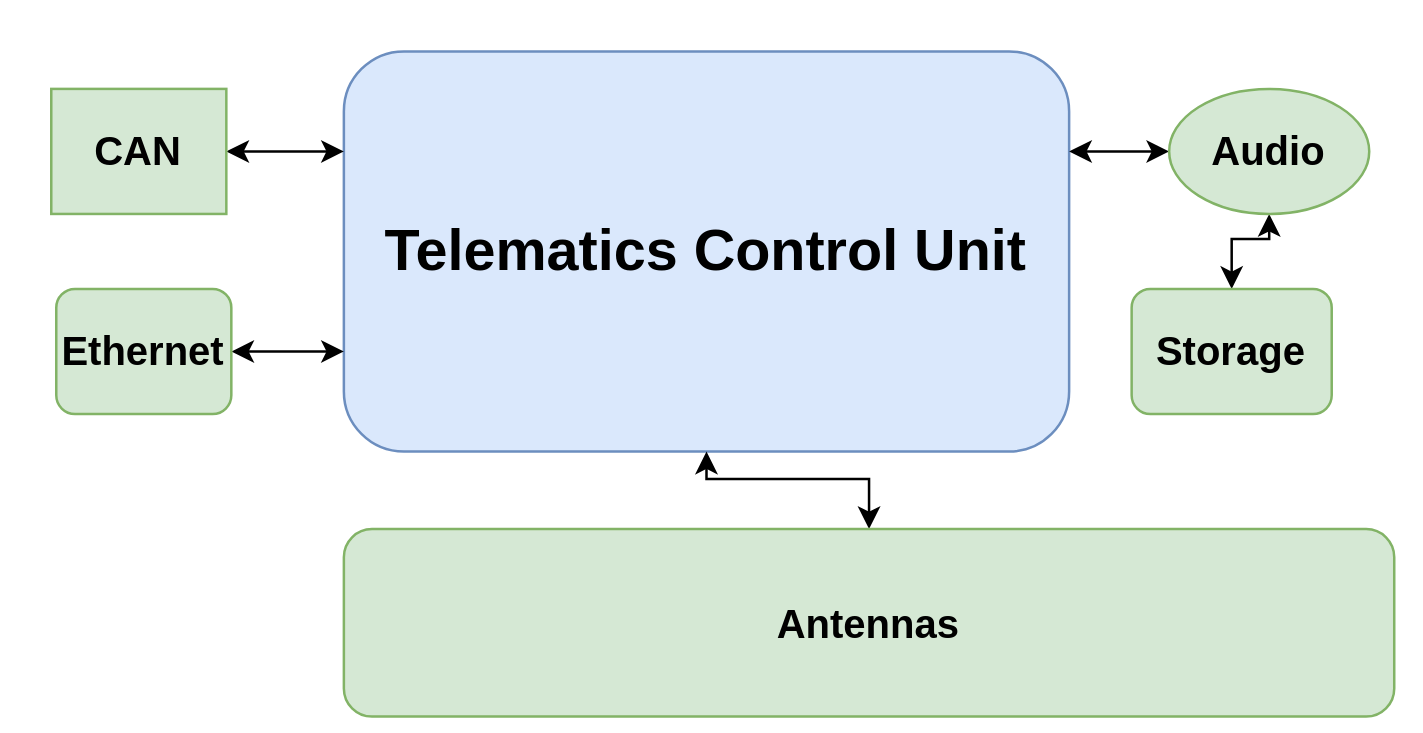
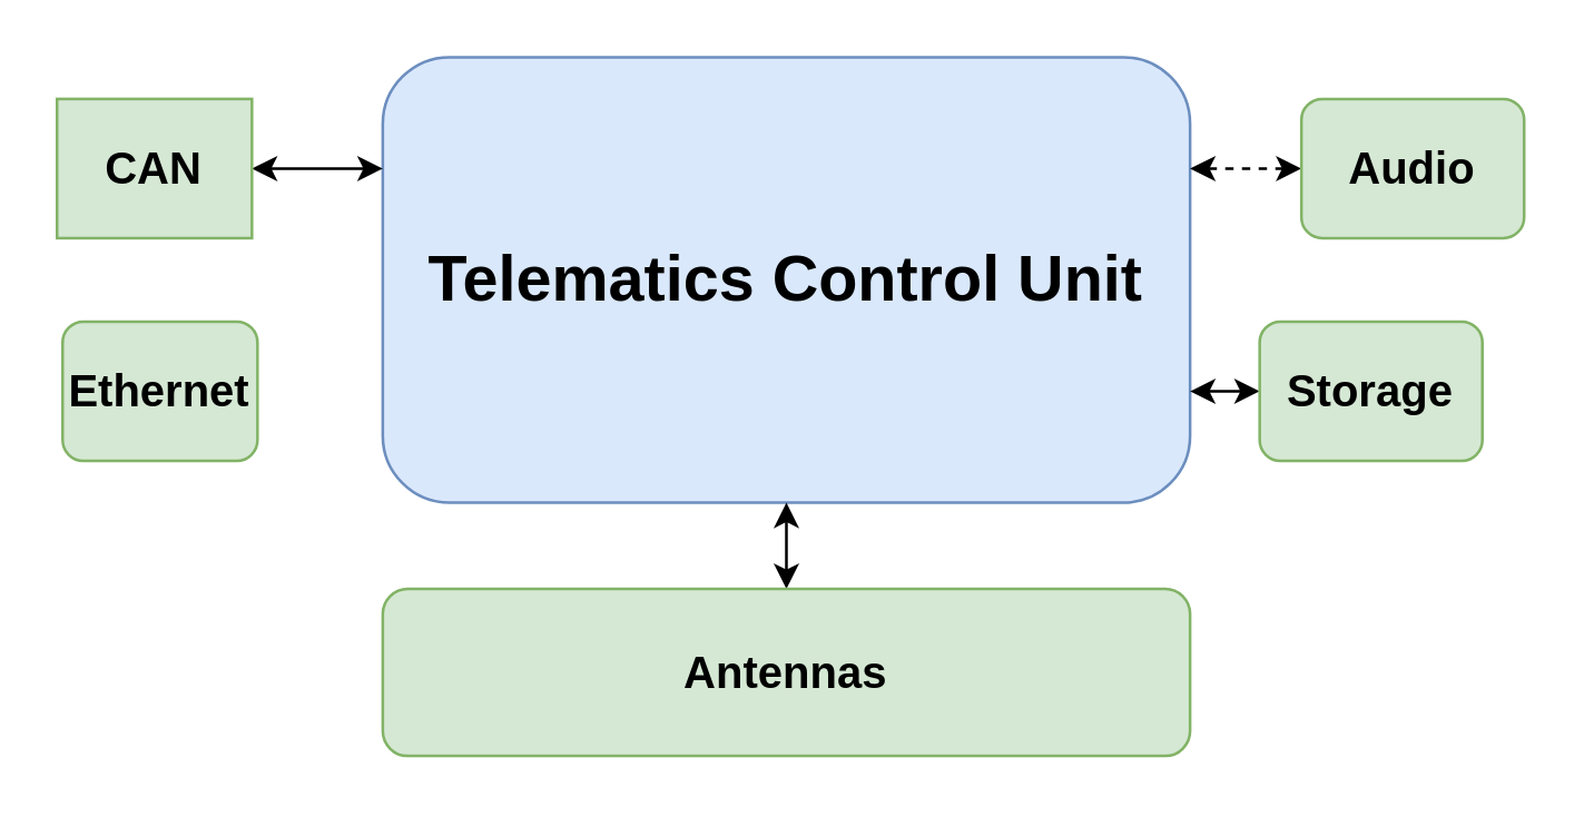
- <mxCell id="9" style="edgeStyle=orthogonalEdgeStyle;rounded=0;orthogonalLoop=1;jettySize=auto;html=1;entryX=1;entryY=0.25;entryDx=0;entryDy=0;fontStyle=1;fontSize=16;startArrow=classic;startFill=1;endArrow=classic;endFill=1;" edge="1" parent="1" source="10" target="2"><mxGeometry relative="1" as="geometry" /></mxCell>
+ <mxCell id="9" style="edgeStyle=orthogonalEdgeStyle;rounded=0;orthogonalLoop=1;jettySize=auto;html=1;entryX=1;entryY=0.25;entryDx=0;entryDy=0;fontStyle=1;fontSize=16;startArrow=classic;startFill=1;endArrow=classic;endFill=1;dashed=1;" edge="1" parent="1" source="10" target="2"><mxGeometry relative="1" as="geometry" /></mxCell>
- <mxCell id="10" value="Audio" style="ellipse;whiteSpace=wrap;html=1;fillColor=#d5e8d4;strokeColor=#82b366;fontStyle=1;fontSize=16;" vertex="1" parent="1"><mxGeometry x="467" y="35" width="80" height="50" as="geometry" /></mxCell>
+ <mxCell id="10" value="Audio" style="rounded=1;whiteSpace=wrap;html=1;fillColor=#d5e8d4;strokeColor=#82b366;fontStyle=1;fontSize=16;" vertex="1" parent="1"><mxGeometry x="467" y="35" width="80" height="50" as="geometry" /></mxCell>
- <mxCell id="7" style="edgeStyle=orthogonalEdgeStyle;rounded=0;orthogonalLoop=1;jettySize=auto;html=1;fontStyle=1;fontSize=16;startArrow=classic;startFill=1;endArrow=classic;endFill=1;" edge="1" parent="1" source="8" target="10"><mxGeometry relative="1" as="geometry" /></mxCell>
+ <mxCell id="7" style="edgeStyle=orthogonalEdgeStyle;rounded=0;orthogonalLoop=1;jettySize=auto;html=1;entryX=1;entryY=0.75;entryDx=0;entryDy=0;fontStyle=1;fontSize=16;startArrow=classic;startFill=1;endArrow=classic;endFill=1;" edge="1" parent="1" source="8" target="2"><mxGeometry relative="1" as="geometry" /></mxCell>
- <mxCell id="5" style="edgeStyle=orthogonalEdgeStyle;rounded=0;orthogonalLoop=1;jettySize=auto;html=1;entryX=0;entryY=0.75;entryDx=0;entryDy=0;fontStyle=1;fontSize=16;startArrow=classic;startFill=1;endArrow=classic;endFill=1;" edge="1" parent="1" source="6" target="2"><mxGeometry relative="1" as="geometry" /></mxCell>
- <mxCell id="12" value="Antennas" style="rounded=1;whiteSpace=wrap;html=1;fillColor=#d5e8d4;strokeColor=#82b366;fontStyle=1;fontSize=16;" vertex="1" parent="1"><mxGeometry x="137" y="211" width="420" height="75" as="geometry" /></mxCell>
+ <mxCell id="12" value="Antennas" style="rounded=1;whiteSpace=wrap;html=1;fillColor=#d5e8d4;strokeColor=#82b366;fontStyle=1;fontSize=16;" vertex="1" parent="1"><mxGeometry x="137" y="211" width="290" height="60" as="geometry" /></mxCell>
